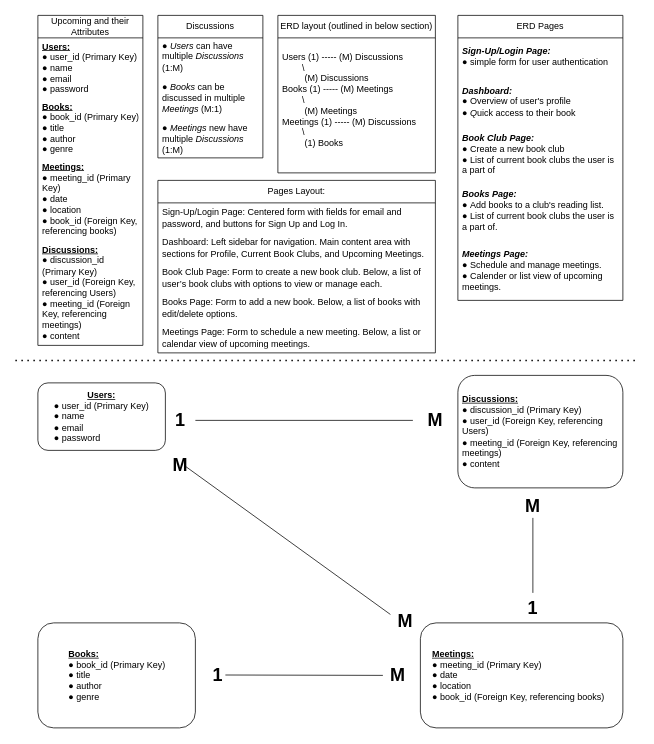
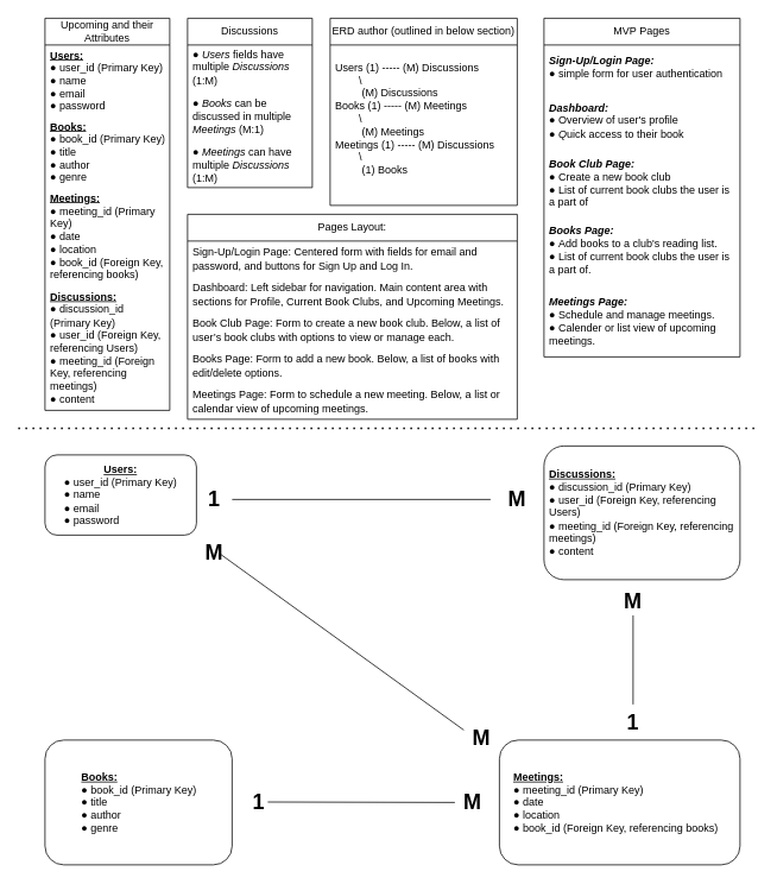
- <mxCell id="11" value="ERD layout (outlined in below section)" style="swimlane;fontStyle=0;childLayout=stackLayout;horizontal=1;startSize=30;horizontalStack=0;resizeParent=1;resizeParentMax=0;resizeLast=0;collapsible=1;marginBottom=0;whiteSpace=wrap;html=1;" parent="1" vertex="1"><mxGeometry x="370" y="20" width="210" height="210" as="geometry"><mxRectangle x="360" y="40" width="60" height="30" as="alternateBounds" /></mxGeometry></mxCell>
+ <mxCell id="11" value="ERD author (outlined in below section)" style="swimlane;fontStyle=0;childLayout=stackLayout;horizontal=1;startSize=30;horizontalStack=0;resizeParent=1;resizeParentMax=0;resizeLast=0;collapsible=1;marginBottom=0;whiteSpace=wrap;html=1;" parent="1" vertex="1"><mxGeometry x="370" y="20" width="210" height="210" as="geometry"><mxRectangle x="360" y="40" width="60" height="30" as="alternateBounds" /></mxGeometry></mxCell>
- <mxCell id="34" value="ERD Pages" style="swimlane;fontStyle=0;childLayout=stackLayout;horizontal=1;startSize=30;horizontalStack=0;resizeParent=1;resizeParentMax=0;resizeLast=0;collapsible=1;marginBottom=0;whiteSpace=wrap;html=1;" parent="1" vertex="1"><mxGeometry x="610" y="20" width="220" height="380" as="geometry" /></mxCell>
+ <mxCell id="34" value="MVP Pages" style="swimlane;fontStyle=0;childLayout=stackLayout;horizontal=1;startSize=30;horizontalStack=0;resizeParent=1;resizeParentMax=0;resizeLast=0;collapsible=1;marginBottom=0;whiteSpace=wrap;html=1;" parent="1" vertex="1"><mxGeometry x="610" y="20" width="220" height="380" as="geometry" /></mxCell>
- <mxCell id="8" value="&lt;i&gt;● Users &lt;/i&gt;can have multiple &lt;i&gt;Discussions &lt;/i&gt;(1:M)" style="text;strokeColor=none;fillColor=none;align=left;verticalAlign=middle;spacingLeft=4;spacingRight=4;overflow=hidden;points=[[0,0.5],[1,0.5]];portConstraint=eastwest;rotatable=0;whiteSpace=wrap;html=1;" parent="7" vertex="1"><mxGeometry y="30" width="140" height="50" as="geometry" /></mxCell>
+ <mxCell id="8" value="&lt;i&gt;● Users &lt;/i&gt;fields have multiple &lt;i&gt;Discussions &lt;/i&gt;(1:M)" style="text;strokeColor=none;fillColor=none;align=left;verticalAlign=middle;spacingLeft=4;spacingRight=4;overflow=hidden;points=[[0,0.5],[1,0.5]];portConstraint=eastwest;rotatable=0;whiteSpace=wrap;html=1;" parent="7" vertex="1"><mxGeometry y="30" width="140" height="50" as="geometry" /></mxCell>
- <mxCell id="10" value="● &lt;i&gt;Meetings&lt;/i&gt; new have multiple &lt;i&gt;Discussions &lt;/i&gt;(1:M)" style="text;strokeColor=none;fillColor=none;align=left;verticalAlign=middle;spacingLeft=4;spacingRight=4;overflow=hidden;points=[[0,0.5],[1,0.5]];portConstraint=eastwest;rotatable=0;whiteSpace=wrap;html=1;" parent="7" vertex="1"><mxGeometry y="140" width="140" height="50" as="geometry" /></mxCell>
+ <mxCell id="10" value="● &lt;i&gt;Meetings&lt;/i&gt; can have multiple &lt;i&gt;Discussions &lt;/i&gt;(1:M)" style="text;strokeColor=none;fillColor=none;align=left;verticalAlign=middle;spacingLeft=4;spacingRight=4;overflow=hidden;points=[[0,0.5],[1,0.5]];portConstraint=eastwest;rotatable=0;whiteSpace=wrap;html=1;" parent="7" vertex="1"><mxGeometry y="140" width="140" height="50" as="geometry" /></mxCell>
